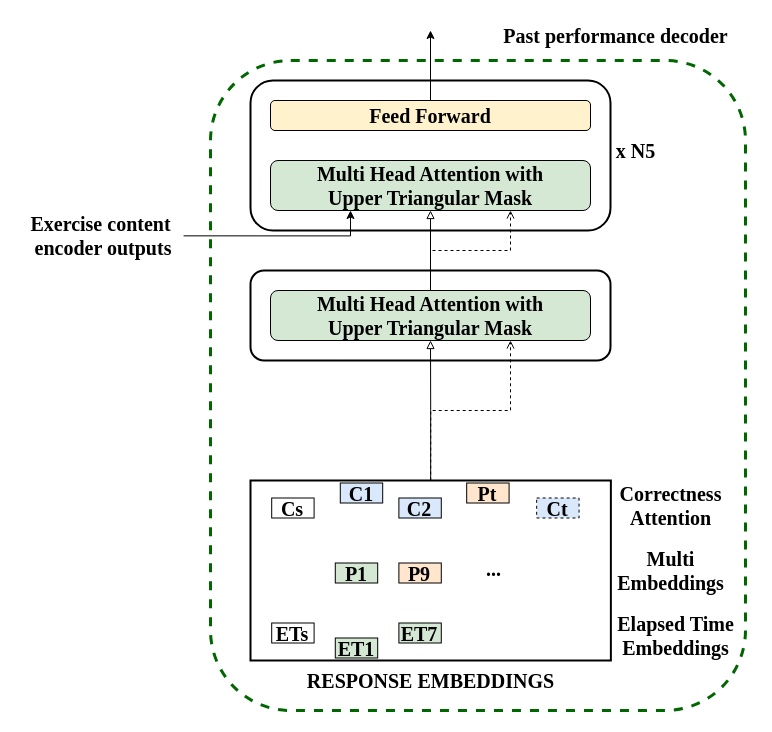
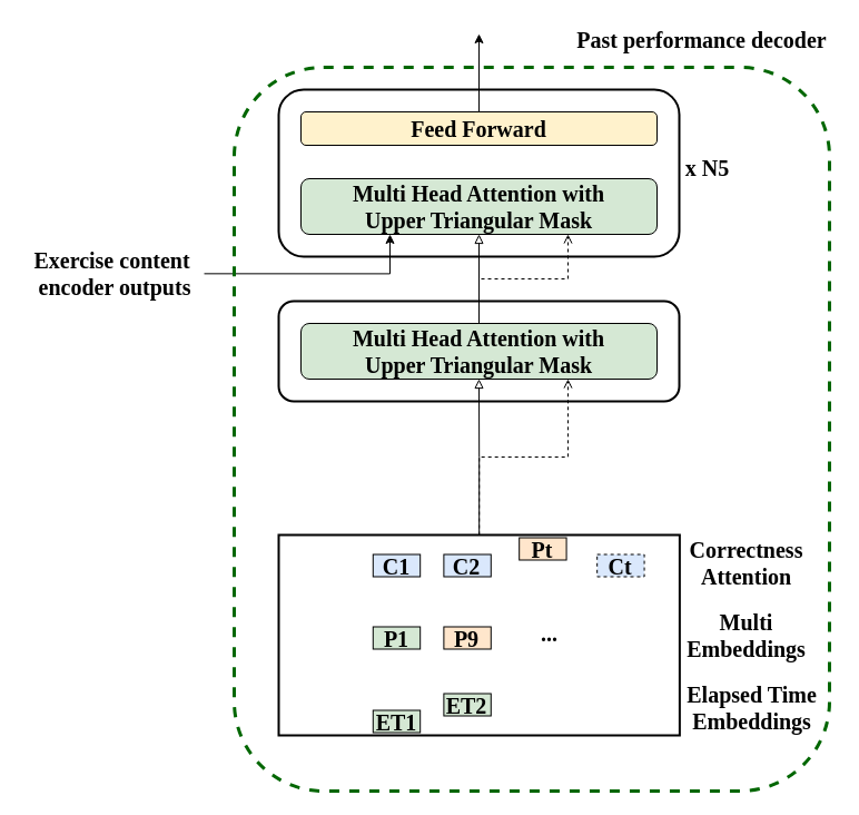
- <mxCell id="34" value="Past performance decoder" style="text;html=1;align=center;verticalAlign=middle;resizable=0;points=[];autosize=1;strokeColor=none;fillColor=none;fontSize=20;fontFamily=Times New Roman;fontStyle=1" parent="1" vertex="1"><mxGeometry x="495" y="20" width="240" height="30" as="geometry" /></mxCell>
+ <mxCell id="34" value="Past performance decoder" style="text;html=1;align=center;verticalAlign=middle;resizable=0;points=[];autosize=1;strokeColor=none;fillColor=none;fontSize=20;fontFamily=Times New Roman;fontStyle=1" parent="1" vertex="1"><mxGeometry x="510" y="20" width="240" height="30" as="geometry" /></mxCell>
- <mxCell id="40" value="Exercise content&lt;br&gt;&amp;nbsp;encoder outputs" style="text;html=1;align=center;verticalAlign=middle;resizable=0;points=[];autosize=1;strokeColor=none;fillColor=none;fontSize=20;fontFamily=Times New Roman;fontStyle=1" parent="1" vertex="1"><mxGeometry x="20" y="210" width="160" height="50" as="geometry" /></mxCell>
+ <mxCell id="40" value="Exercise content&lt;br&gt;&amp;nbsp;encoder outputs" style="text;html=1;align=center;verticalAlign=middle;resizable=0;points=[];autosize=1;strokeColor=none;fillColor=none;fontSize=20;fontFamily=Times New Roman;fontStyle=1" parent="1" vertex="1"><mxGeometry x="20" y="220" width="160" height="50" as="geometry" /></mxCell>
- <mxCell id="12" value="C1" style="rounded=0;whiteSpace=wrap;html=1;fillColor=#dae8fc;strokeColor=#000000;fontSize=20;fontStyle=1;fontFamily=Times New Roman;" parent="10" vertex="1"><mxGeometry x="89.793" y="2.5" width="42.396" height="20" as="geometry" /></mxCell>
+ <mxCell id="12" value="C1" style="rounded=0;whiteSpace=wrap;html=1;fillColor=#dae8fc;strokeColor=#000000;fontSize=20;fontStyle=1;fontFamily=Times New Roman;" parent="10" vertex="1"><mxGeometry x="84.793" y="17.5" width="42.396" height="20" as="geometry" /></mxCell>
- <mxCell id="27" value="Cs" style="rounded=0;whiteSpace=wrap;html=1;strokeColor=#000000;fontSize=20;fontStyle=1;fontFamily=Times New Roman;" parent="10" vertex="1"><mxGeometry x="21.198" y="17.5" width="42.396" height="20" as="geometry" /></mxCell>
- <mxCell id="28" value="ETs" style="rounded=0;whiteSpace=wrap;html=1;strokeColor=#000000;fontSize=20;fontStyle=1;fontFamily=Times New Roman;" parent="10" vertex="1"><mxGeometry x="21.198" y="142.5" width="42.396" height="20" as="geometry" /></mxCell>
- <mxCell id="19" value="ET7" style="rounded=0;whiteSpace=wrap;html=1;fillColor=#d5e8d4;strokeColor=#000000;fontSize=20;fontStyle=1;fontFamily=Times New Roman;" parent="10" vertex="1"><mxGeometry x="148.387" y="142.5" width="42.396" height="20" as="geometry" /></mxCell>
+ <mxCell id="19" value="ET2" style="rounded=0;whiteSpace=wrap;html=1;fillColor=#d5e8d4;strokeColor=#000000;fontSize=20;fontStyle=1;fontFamily=Times New Roman;" parent="10" vertex="1"><mxGeometry x="148.387" y="142.5" width="42.396" height="20" as="geometry" /></mxCell>
- <mxCell id="33" value="RESPONSE EMBEDDINGS" style="text;html=1;align=center;verticalAlign=middle;resizable=0;points=[];autosize=1;strokeColor=none;fillColor=none;fontSize=20;fontStyle=1;fontFamily=Times New Roman;" parent="1" vertex="1"><mxGeometry x="300.18" y="665" width="260" height="30" as="geometry" /></mxCell>
